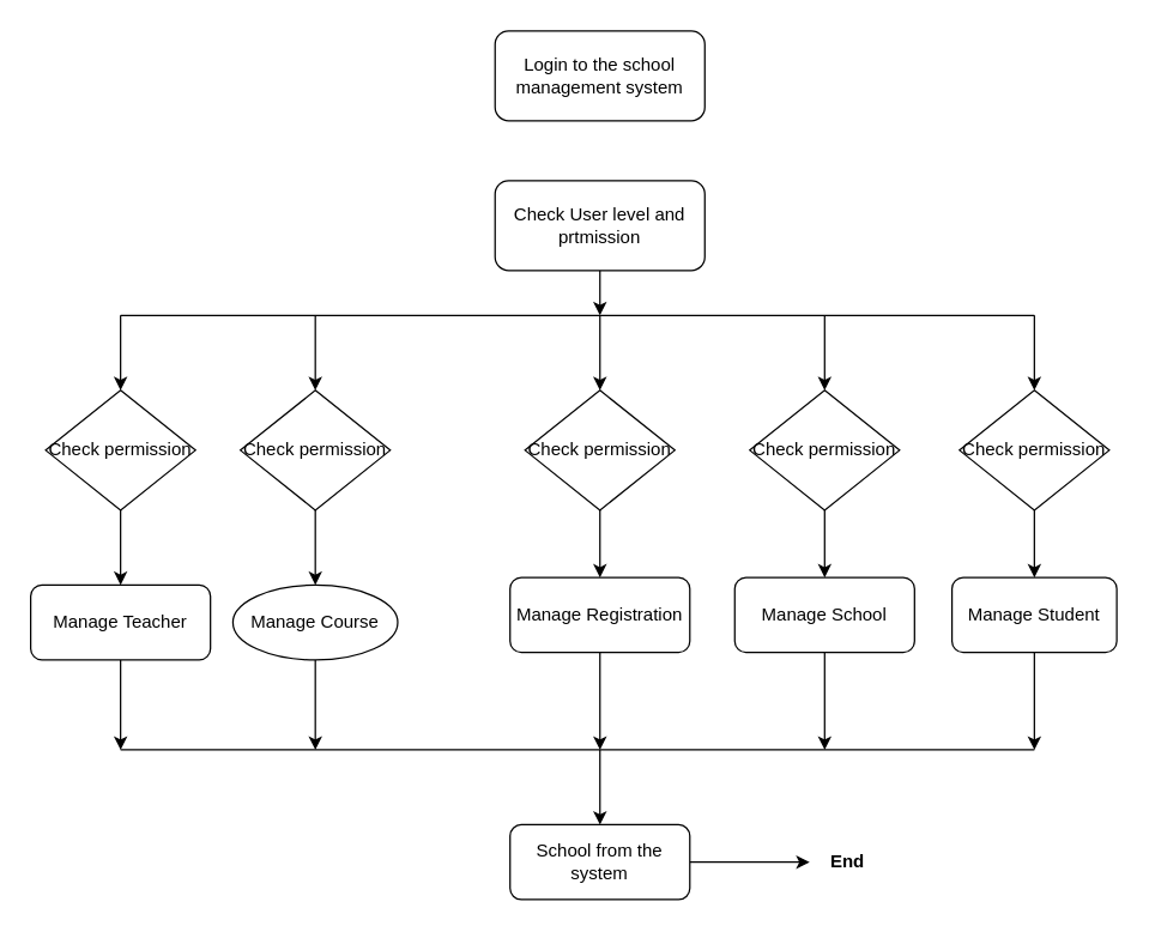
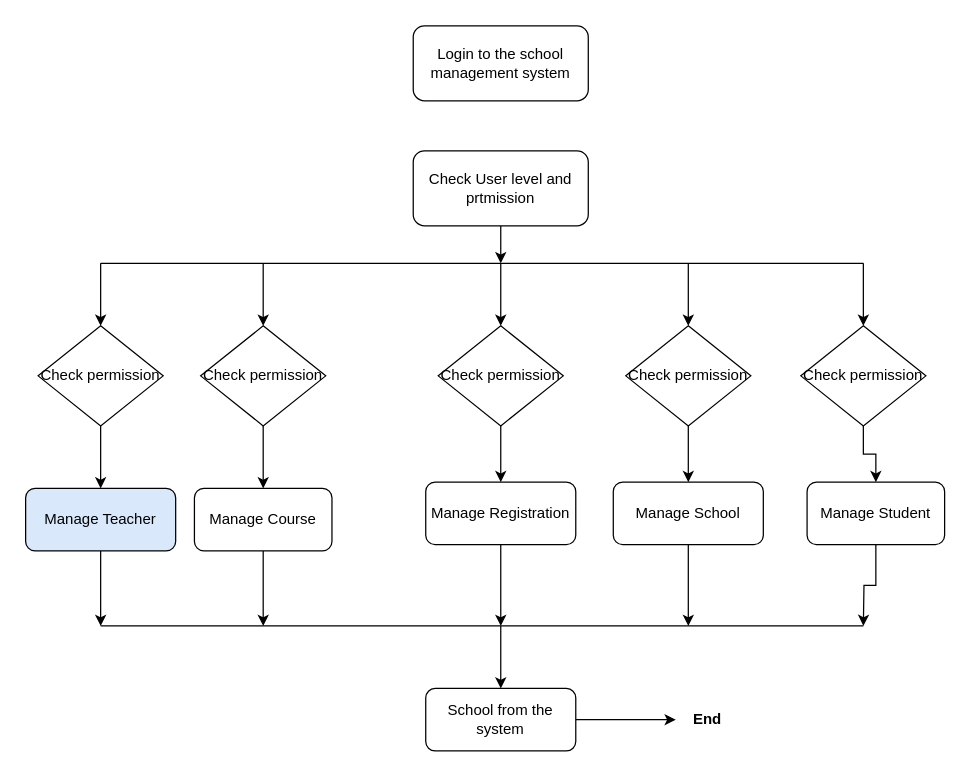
- <mxCell id="30" value="Manage Student" style="rounded=1;whiteSpace=wrap;html=1;" vertex="1" parent="1"><mxGeometry x="635" y="385" width="110" height="50" as="geometry" /></mxCell>
+ <mxCell id="30" value="Manage Student" style="rounded=1;whiteSpace=wrap;html=1;" vertex="1" parent="1"><mxGeometry x="645" y="385" width="110" height="50" as="geometry" /></mxCell>
- <mxCell id="22" value="Manage Teacher" style="rounded=1;whiteSpace=wrap;html=1;" vertex="1" parent="1"><mxGeometry x="20" y="390" width="120" height="50" as="geometry" /></mxCell>
+ <mxCell id="22" value="Manage Teacher" style="rounded=1;whiteSpace=wrap;html=1;fillColor=#dae8fc;" vertex="1" parent="1"><mxGeometry x="20" y="390" width="120" height="50" as="geometry" /></mxCell>
- <mxCell id="24" value="Manage Course" style="ellipse;whiteSpace=wrap;html=1;" vertex="1" parent="1"><mxGeometry x="155" y="390" width="110" height="50" as="geometry" /></mxCell>
+ <mxCell id="24" value="Manage Course" style="rounded=1;whiteSpace=wrap;html=1;" vertex="1" parent="1"><mxGeometry x="155" y="390" width="110" height="50" as="geometry" /></mxCell>
